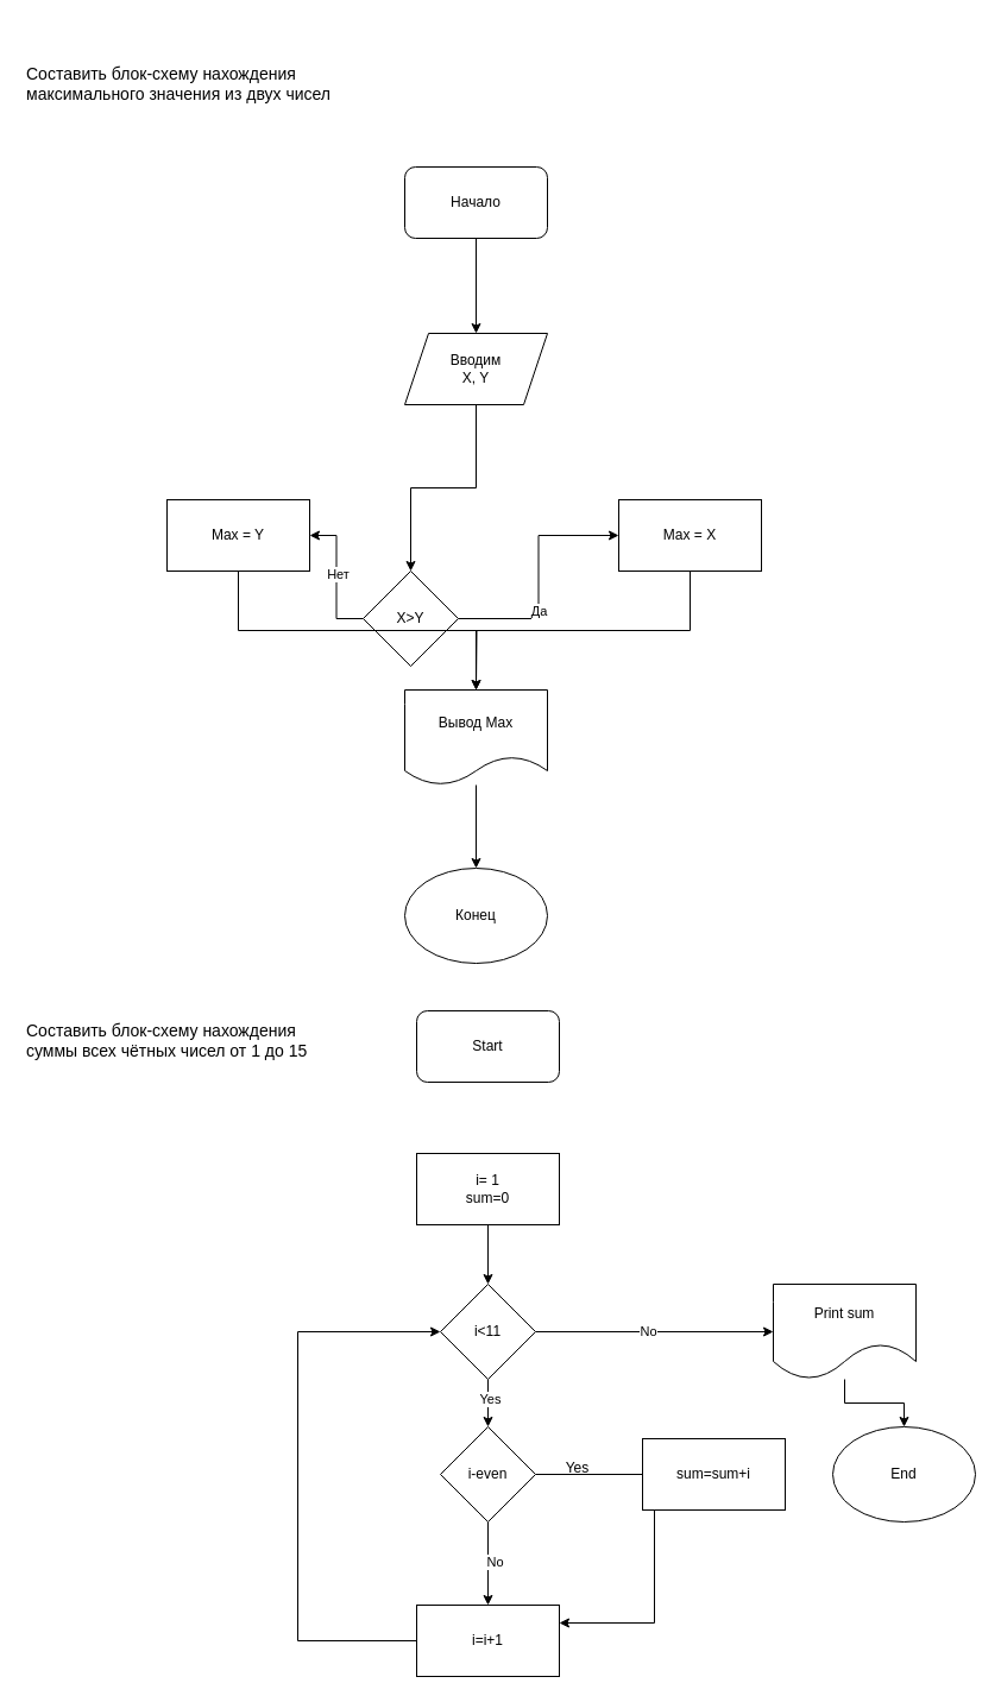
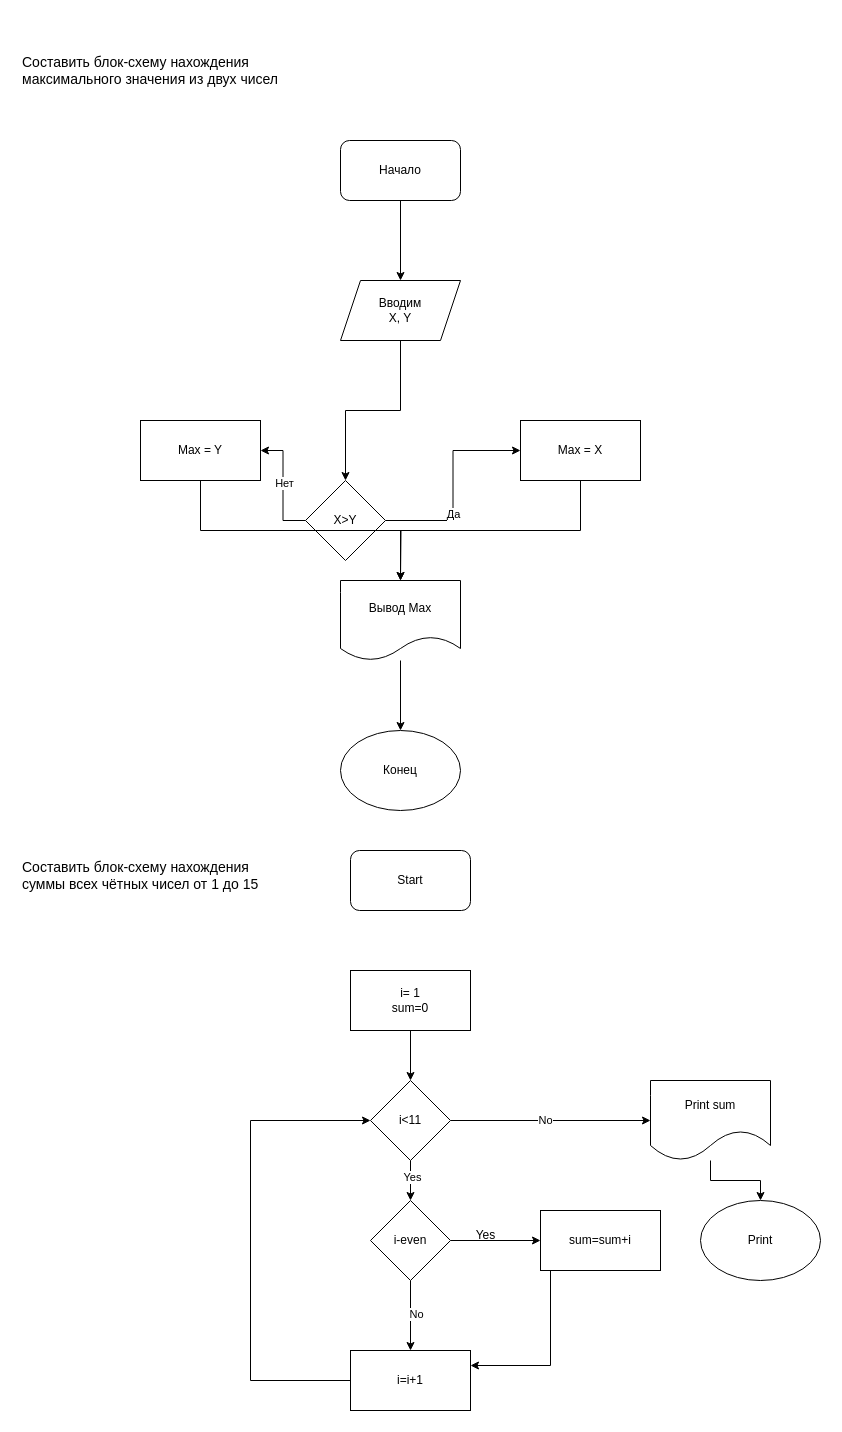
- <mxCell id="28" style="edgeStyle=orthogonalEdgeStyle;rounded=0;orthogonalLoop=1;jettySize=auto;html=1;endArrow=none;" edge="1" parent="1" source="31" target="33"><mxGeometry relative="1" as="geometry" /></mxCell>
+ <mxCell id="28" style="edgeStyle=orthogonalEdgeStyle;rounded=0;orthogonalLoop=1;jettySize=auto;html=1;" edge="1" parent="1" source="31" target="33"><mxGeometry relative="1" as="geometry" /></mxCell>
- <mxCell id="39" value="End" style="ellipse;whiteSpace=wrap;html=1;" vertex="1" parent="1"><mxGeometry x="700" y="1200" width="120" height="80" as="geometry" /></mxCell>
+ <mxCell id="39" value="Print" style="ellipse;whiteSpace=wrap;html=1;" vertex="1" parent="1"><mxGeometry x="700" y="1200" width="120" height="80" as="geometry" /></mxCell>
